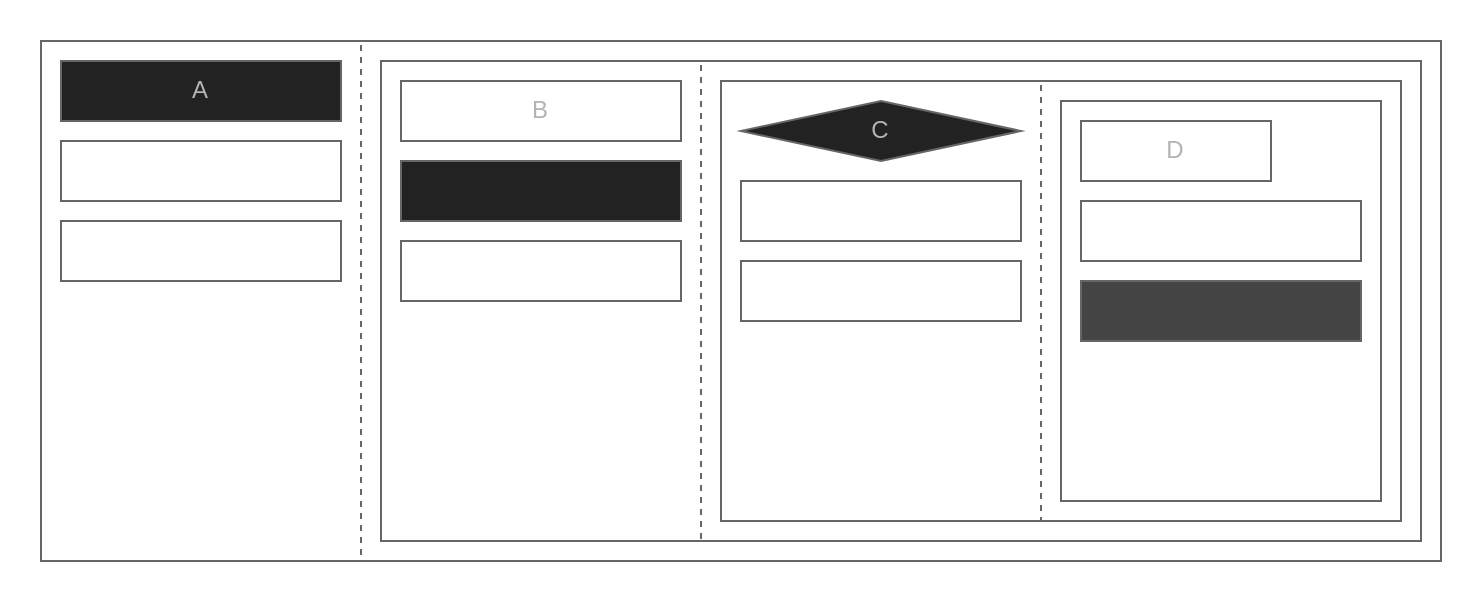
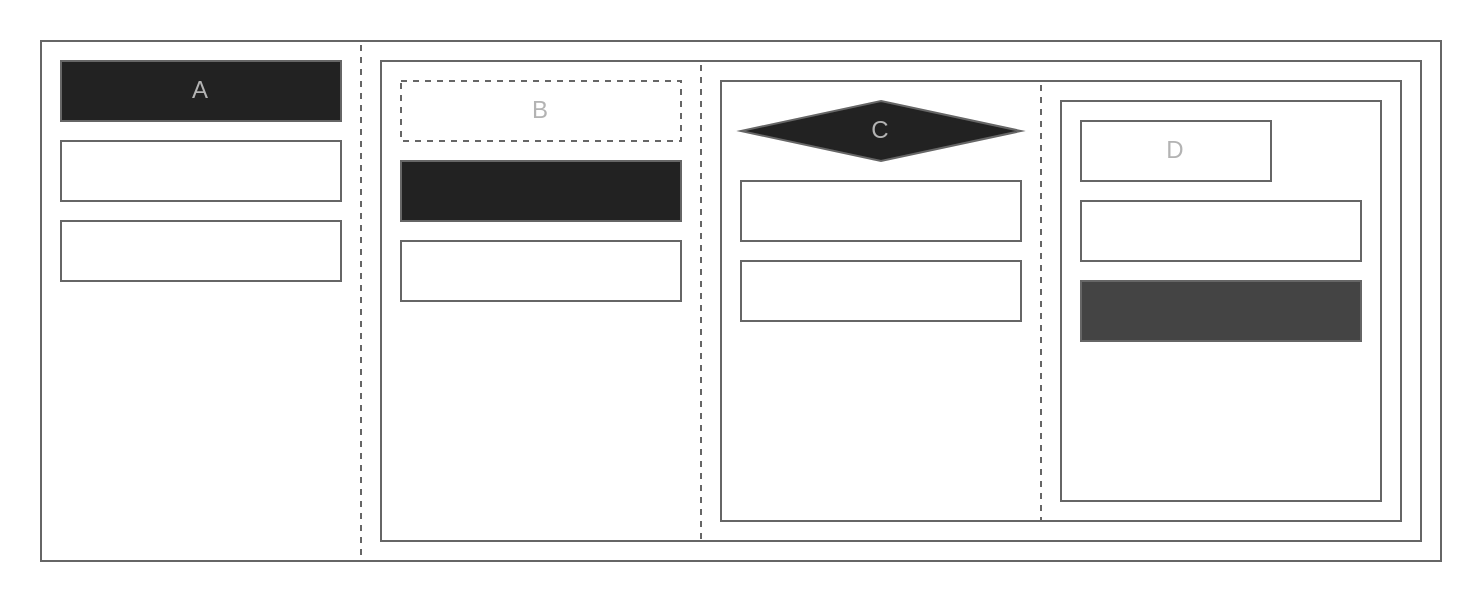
- <mxCell id="8" value="B" style="rounded=0;whiteSpace=wrap;html=1;fontSize=12;align=center;fillColor=none;strokeColor=#666666;fontColor=#B3B3B3;" parent="1" vertex="1"><mxGeometry x="200" y="40" width="140" height="30" as="geometry" /></mxCell>
+ <mxCell id="8" value="B" style="rounded=0;whiteSpace=wrap;html=1;fontSize=12;align=center;fillColor=none;strokeColor=#666666;fontColor=#B3B3B3;dashed=1;" parent="1" vertex="1"><mxGeometry x="200" y="40" width="140" height="30" as="geometry" /></mxCell>
